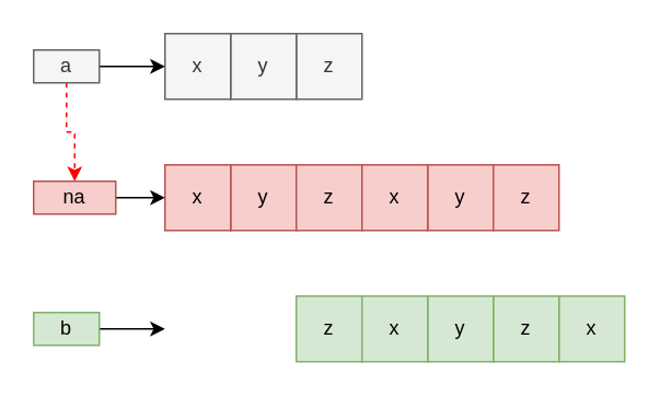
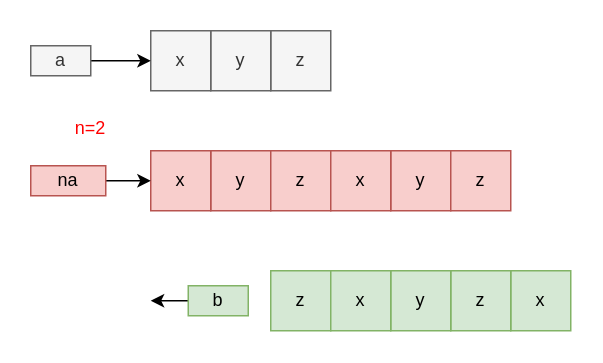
- <mxCell id="14" style="edgeStyle=orthogonalEdgeStyle;rounded=0;orthogonalLoop=1;jettySize=auto;html=1;exitX=0.5;exitY=1;exitDx=0;exitDy=0;entryX=0.5;entryY=0;entryDx=0;entryDy=0;dashed=1;strokeColor=#FF0000;" edge="1" parent="1" source="15" target="22"><mxGeometry relative="1" as="geometry" /></mxCell>
+ <mxCell id="23" value="n=2" style="text;html=1;strokeColor=none;fillColor=none;align=center;verticalAlign=middle;whiteSpace=wrap;rounded=0;fontColor=#FF0000;" vertex="1" parent="1"><mxGeometry x="30" y="70" width="60" height="30" as="geometry" /></mxCell>
- <mxCell id="17" value="b" style="text;html=1;strokeColor=#82b366;fillColor=#d5e8d4;align=center;verticalAlign=middle;whiteSpace=wrap;rounded=0;" vertex="1" parent="1"><mxGeometry y="190" width="40" height="20" as="geometry" x="20" /></mxCell>
+ <mxCell id="17" value="b" style="text;html=1;strokeColor=#82b366;fillColor=#d5e8d4;align=center;verticalAlign=middle;whiteSpace=wrap;rounded=0;" vertex="1" parent="1"><mxGeometry x="125" y="190" width="40" height="20" as="geometry" /></mxCell>
